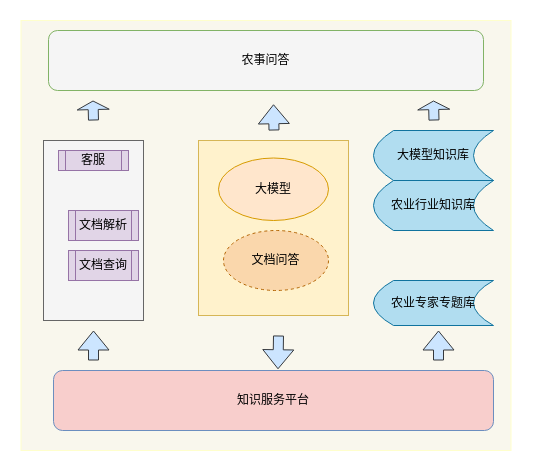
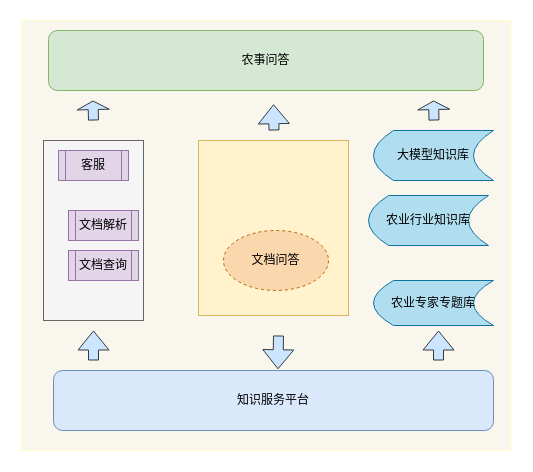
- <mxCell id="5" value="农事问答" style="rounded=1;whiteSpace=wrap;html=1;fillColor=#f5f5f5;strokeColor=#82b366;" vertex="1" parent="1"><mxGeometry x="48" y="30" width="435" height="60" as="geometry" /></mxCell>
+ <mxCell id="5" value="农事问答" style="rounded=1;whiteSpace=wrap;html=1;fillColor=#d5e8d4;strokeColor=#82b366;" vertex="1" parent="1"><mxGeometry x="48" y="30" width="435" height="60" as="geometry" /></mxCell>
- <mxCell id="9" value="客服" style="shape=process;whiteSpace=wrap;html=1;backgroundOutline=1;fillColor=#e1d5e7;strokeColor=#9673a6;" vertex="1" parent="1"><mxGeometry x="58" y="150" width="70" height="20" as="geometry" /></mxCell>
+ <mxCell id="9" value="客服" style="shape=process;whiteSpace=wrap;html=1;backgroundOutline=1;fillColor=#e1d5e7;strokeColor=#9673a6;" vertex="1" parent="1"><mxGeometry x="58" y="150" width="70" height="30" as="geometry" /></mxCell>
- <mxCell id="14" value="大模型" style="ellipse;whiteSpace=wrap;html=1;fillColor=#ffe6cc;strokeColor=#d79b00;" vertex="1" parent="1"><mxGeometry x="218" y="157.5" width="110" height="62.5" as="geometry" /></mxCell>
- <mxCell id="12" value="农业行业知识库" style="shape=dataStorage;whiteSpace=wrap;html=1;fixedSize=1;fillColor=#b1ddf0;strokeColor=#10739e;" vertex="1" parent="1"><mxGeometry x="373" y="180" width="120" height="50" as="geometry" /></mxCell>
+ <mxCell id="12" value="农业行业知识库" style="shape=dataStorage;whiteSpace=wrap;html=1;fixedSize=1;fillColor=#b1ddf0;strokeColor=#10739e;" vertex="1" parent="1"><mxGeometry x="368" y="195" width="120" height="50" as="geometry" /></mxCell>
- <mxCell id="6" value="知识服务平台" style="rounded=1;whiteSpace=wrap;html=1;fillColor=#f8cecc;strokeColor=#6c8ebf;" vertex="1" parent="1"><mxGeometry x="53" y="370" width="440" height="60" as="geometry" /></mxCell>
+ <mxCell id="6" value="知识服务平台" style="rounded=1;whiteSpace=wrap;html=1;fillColor=#dae8fc;strokeColor=#6c8ebf;" vertex="1" parent="1"><mxGeometry x="53" y="370" width="440" height="60" as="geometry" /></mxCell>
